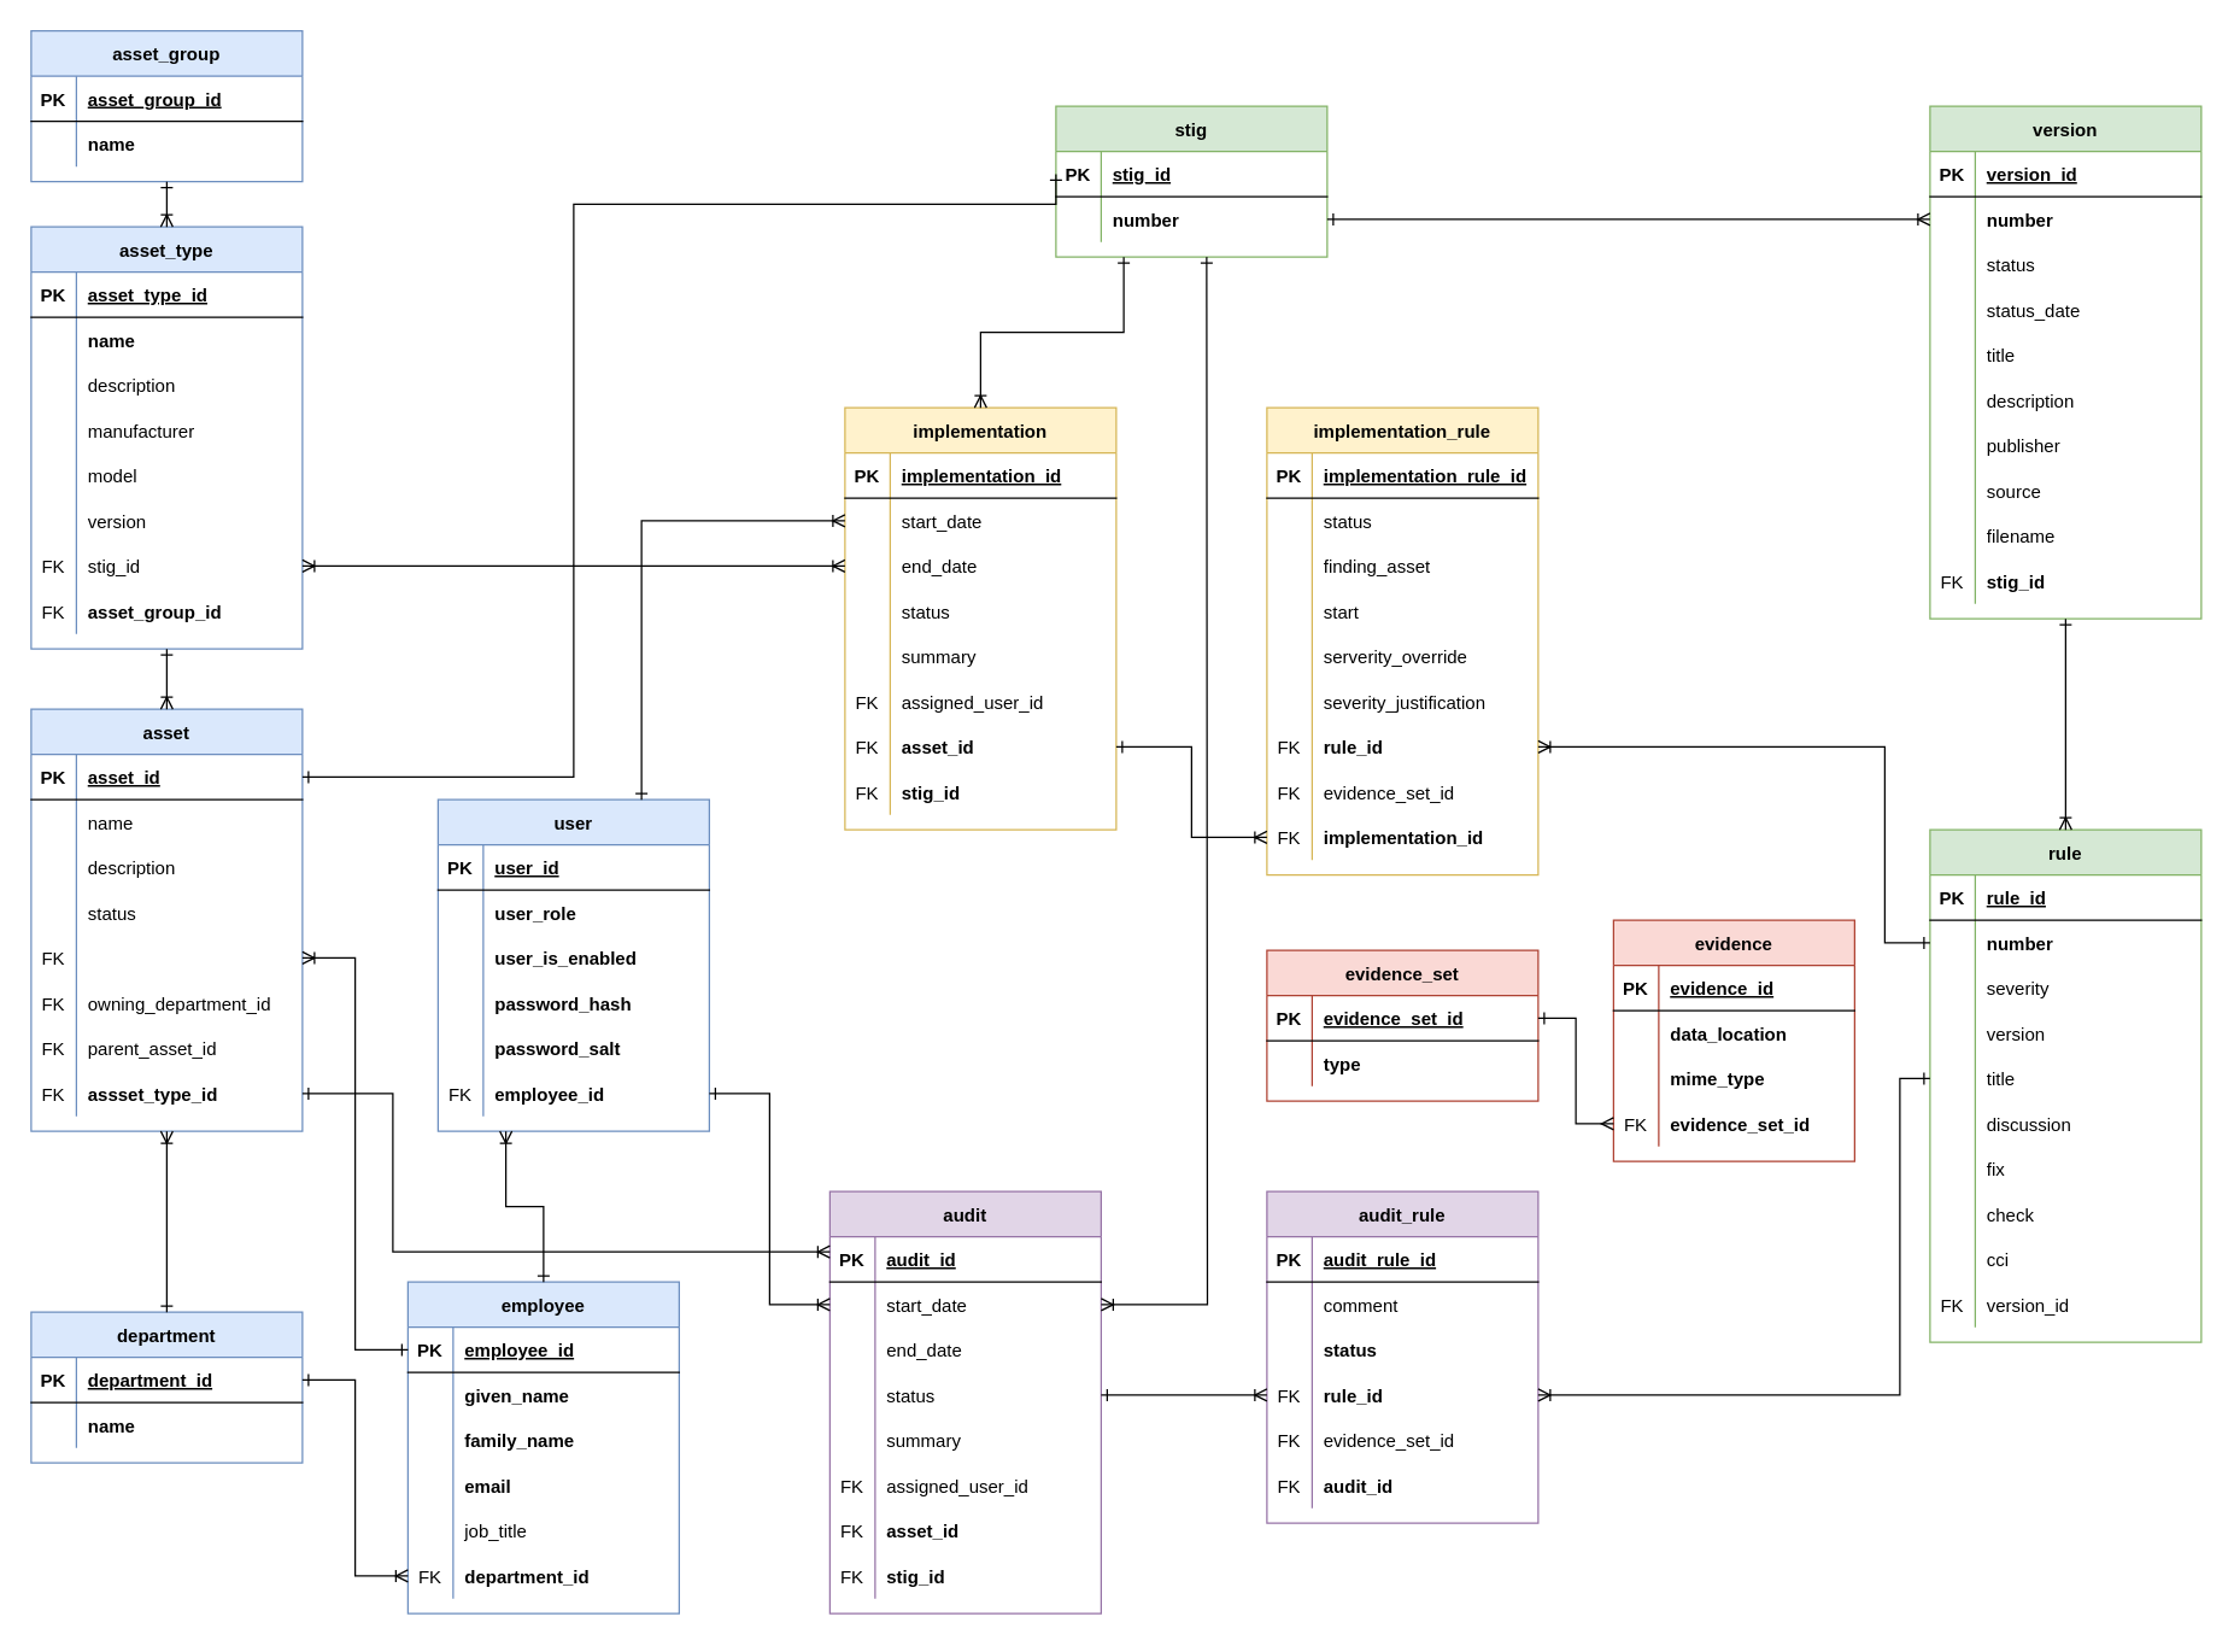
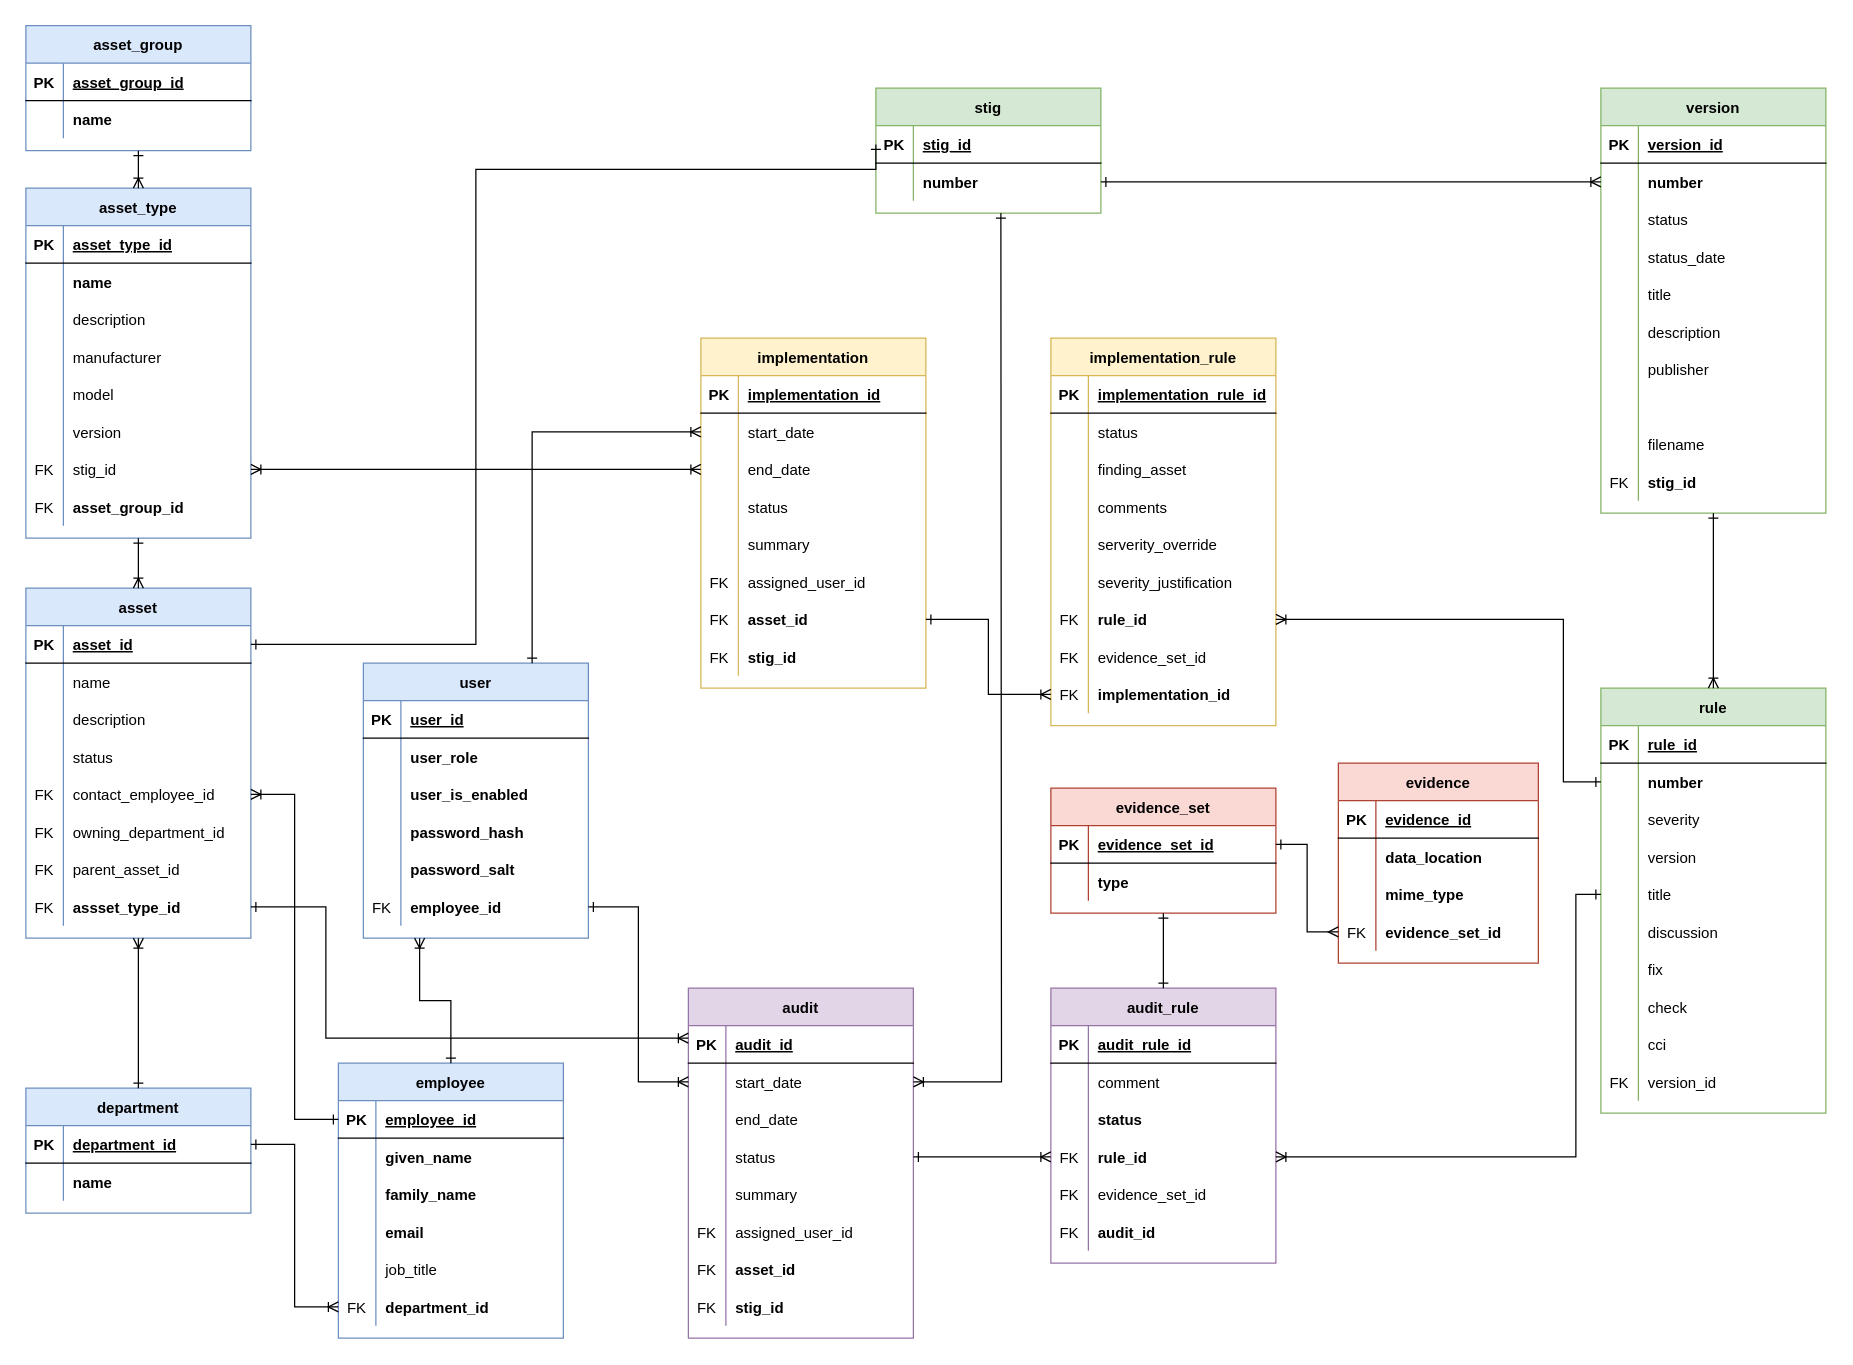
- <mxCell id="279" value="" style="edgeStyle=elbowEdgeStyle;fontSize=12;html=1;endArrow=ERoneToMany;rounded=0;startArrow=ERone;startFill=0;entryX=0.5;entryY=0;entryDx=0;entryDy=0;exitX=0.25;exitY=1;exitDx=0;exitDy=0;elbow=vertical;" parent="1" source="110" target="85" edge="1"><mxGeometry width="100" height="100" relative="1" as="geometry"><mxPoint x="710" y="145" as="sourcePoint" /><mxPoint x="210" y="385" as="targetPoint" /></mxGeometry></mxCell>
- <mxCell id="141" value="source" style="shape=partialRectangle;connectable=0;fillColor=none;top=0;left=0;bottom=0;right=0;align=left;spacingLeft=6;overflow=hidden;" parent="139" vertex="1"><mxGeometry x="30" width="150" height="30" as="geometry"><mxRectangle width="150" height="30" as="alternateBounds" /></mxGeometry></mxCell>
- <mxCell id="160" value="start" style="shape=partialRectangle;connectable=0;fillColor=none;top=0;left=0;bottom=0;right=0;align=left;spacingLeft=6;overflow=hidden;" parent="158" vertex="1"><mxGeometry x="30" width="150" height="30" as="geometry"><mxRectangle width="150" height="30" as="alternateBounds" /></mxGeometry></mxCell>
+ <mxCell id="160" value="comments" style="shape=partialRectangle;connectable=0;fillColor=none;top=0;left=0;bottom=0;right=0;align=left;spacingLeft=6;overflow=hidden;" parent="158" vertex="1"><mxGeometry x="30" width="150" height="30" as="geometry"><mxRectangle width="150" height="30" as="alternateBounds" /></mxGeometry></mxCell>
+ <mxCell id="49" value="contact_employee_id" style="shape=partialRectangle;connectable=0;fillColor=none;top=0;left=0;bottom=0;right=0;align=left;spacingLeft=6;fontStyle=0;overflow=hidden;" parent="47" vertex="1"><mxGeometry x="30" width="150" height="30" as="geometry"><mxRectangle width="150" height="30" as="alternateBounds" /></mxGeometry></mxCell>
+ <mxCell id="309" value="" style="fontSize=12;html=1;endArrow=ERone;endFill=1;rounded=0;entryX=0.5;entryY=1;entryDx=0;entryDy=0;exitX=0.5;exitY=0;exitDx=0;exitDy=0;startArrow=ERone;startFill=0;" edge="1" parent="1" source="176" target="289"><mxGeometry width="100" height="100" relative="1" as="geometry"><mxPoint x="1160" y="1060" as="sourcePoint" /><mxPoint x="1260" y="960" as="targetPoint" /></mxGeometry></mxCell>
